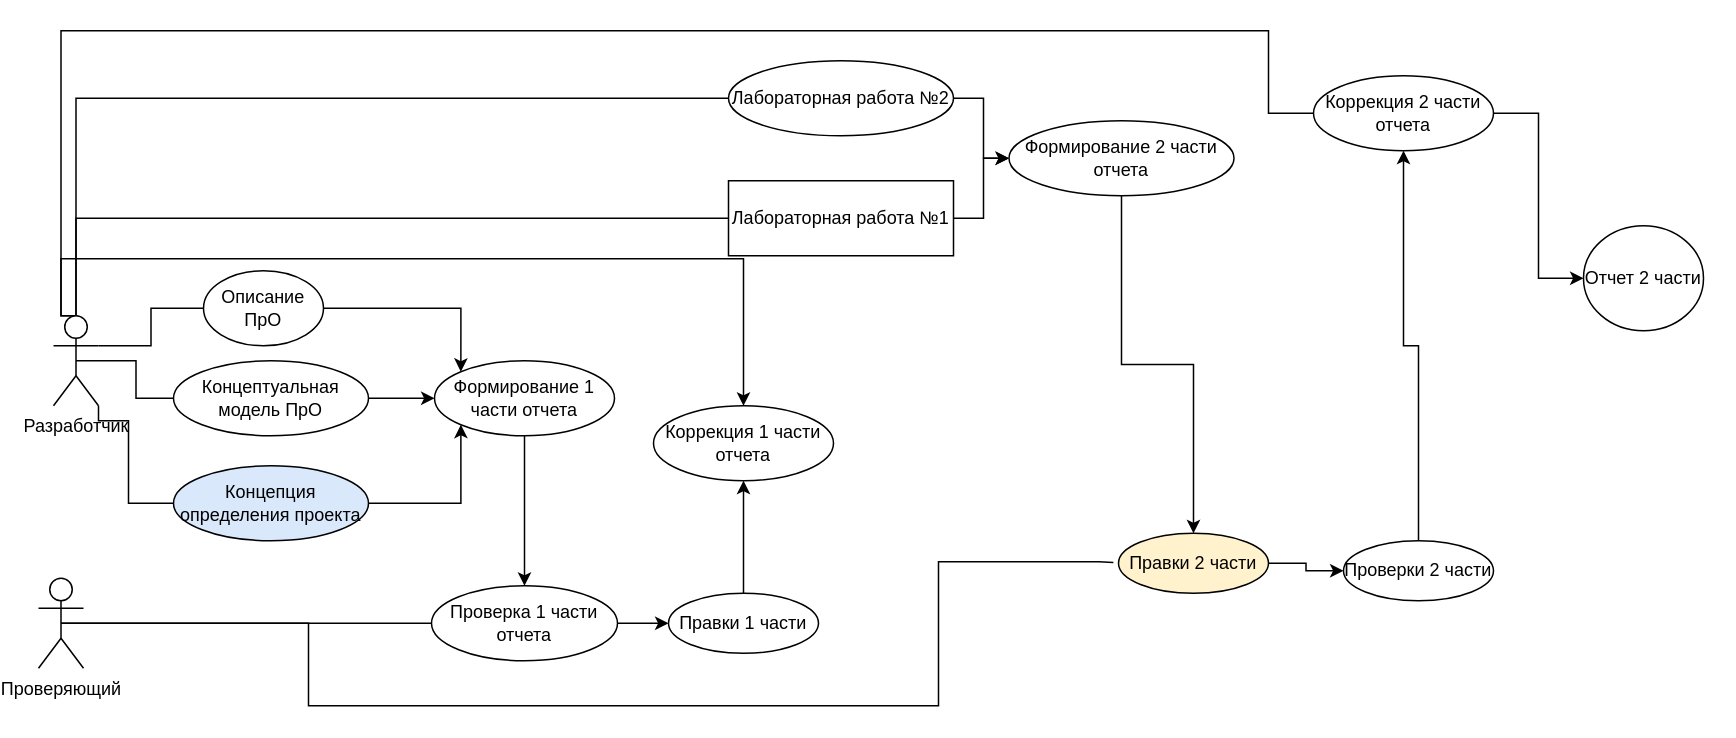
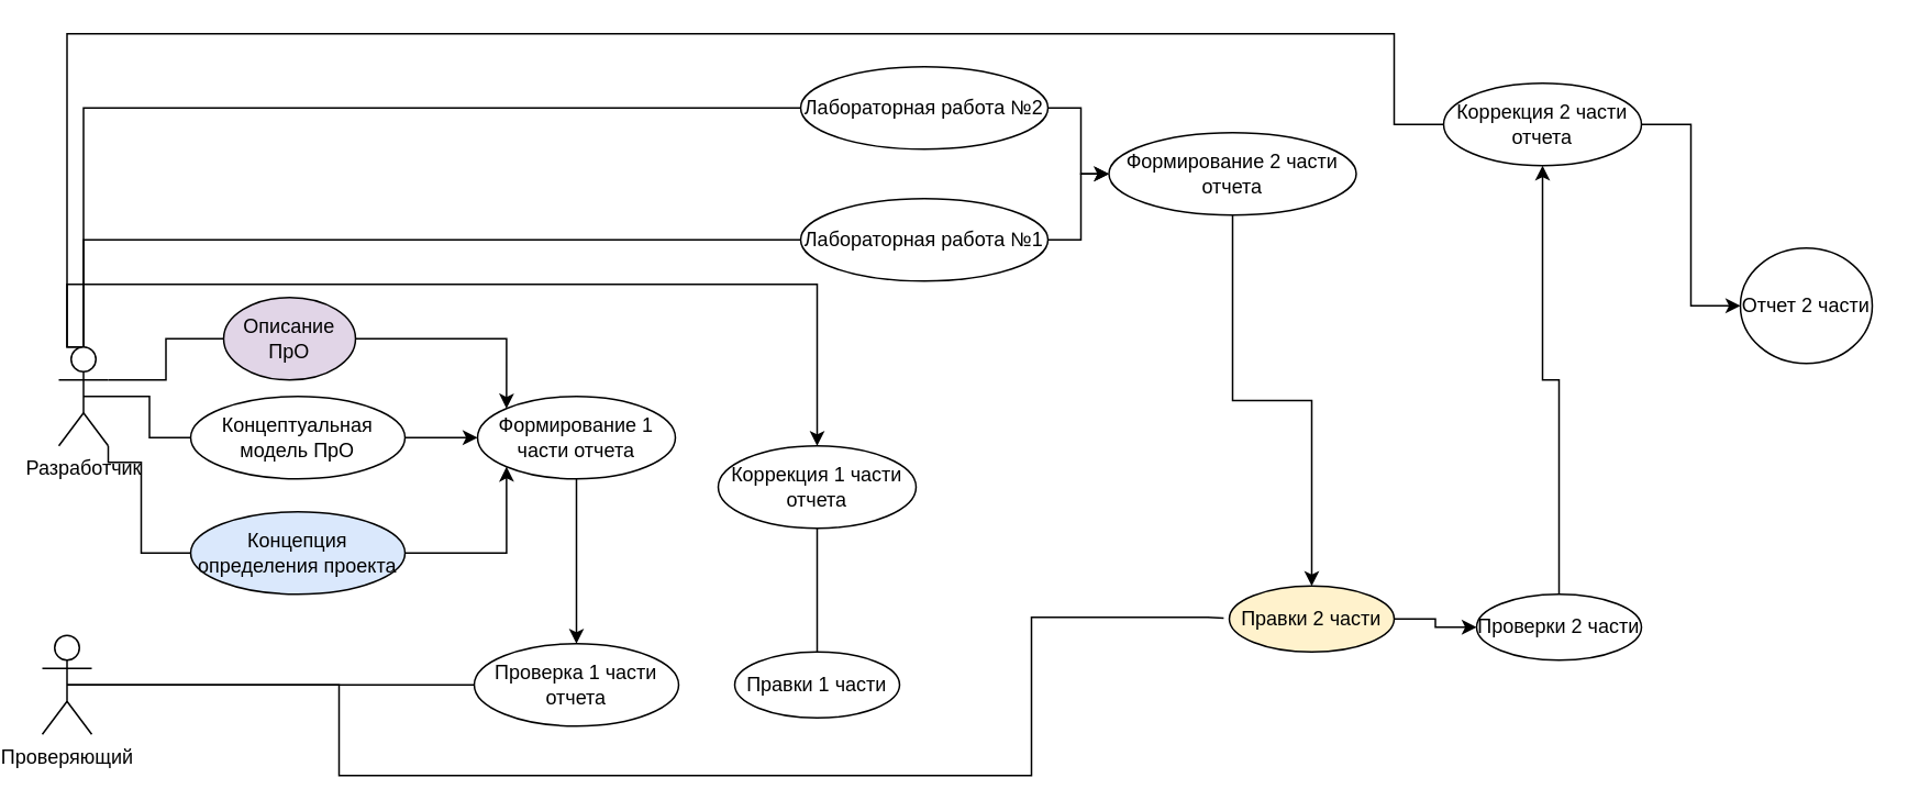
- <mxCell id="29" value="Лабораторная работа №1" style="whiteSpace=wrap;html=1;rounded=0;" vertex="1" parent="1"><mxGeometry x="480" y="120" width="150" height="50" as="geometry" /></mxCell>
+ <mxCell id="29" value="Лабораторная работа №1" style="ellipse;whiteSpace=wrap;html=1;" vertex="1" parent="1"><mxGeometry x="480" y="120" width="150" height="50" as="geometry" /></mxCell>
- <mxCell id="14" value="Описание ПрО" style="ellipse;whiteSpace=wrap;html=1;" vertex="1" parent="1"><mxGeometry x="130" y="180" width="80" height="50" as="geometry" /></mxCell>
+ <mxCell id="14" value="Описание ПрО" style="ellipse;whiteSpace=wrap;html=1;fillColor=#e1d5e7;" vertex="1" parent="1"><mxGeometry x="130" y="180" width="80" height="50" as="geometry" /></mxCell>
- <mxCell id="23" style="edgeStyle=orthogonalEdgeStyle;rounded=0;orthogonalLoop=1;jettySize=auto;html=1;exitX=0.5;exitY=0;exitDx=0;exitDy=0;entryX=0.5;entryY=1;entryDx=0;entryDy=0;" edge="1" parent="1" source="24" target="25"><mxGeometry relative="1" as="geometry" /></mxCell>
+ <mxCell id="23" style="edgeStyle=orthogonalEdgeStyle;rounded=0;orthogonalLoop=1;jettySize=auto;html=1;exitX=0.5;exitY=0;exitDx=0;exitDy=0;entryX=0.5;entryY=1;entryDx=0;entryDy=0;endArrow=none;" edge="1" parent="1" source="24" target="25"><mxGeometry relative="1" as="geometry" /></mxCell>
- <mxCell id="21" style="edgeStyle=orthogonalEdgeStyle;rounded=0;orthogonalLoop=1;jettySize=auto;html=1;exitX=1;exitY=0.5;exitDx=0;exitDy=0;entryX=0;entryY=0.5;entryDx=0;entryDy=0;" edge="1" parent="1" source="22" target="24"><mxGeometry relative="1" as="geometry" /></mxCell>
